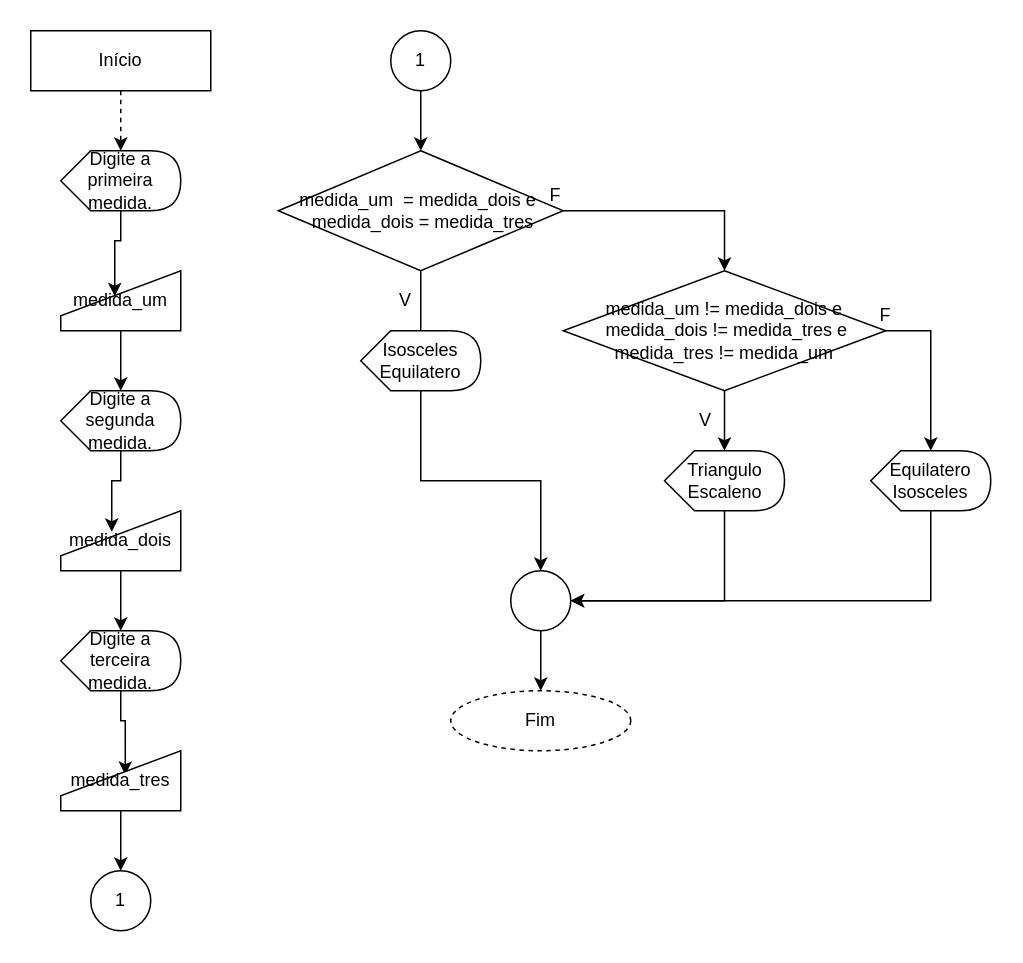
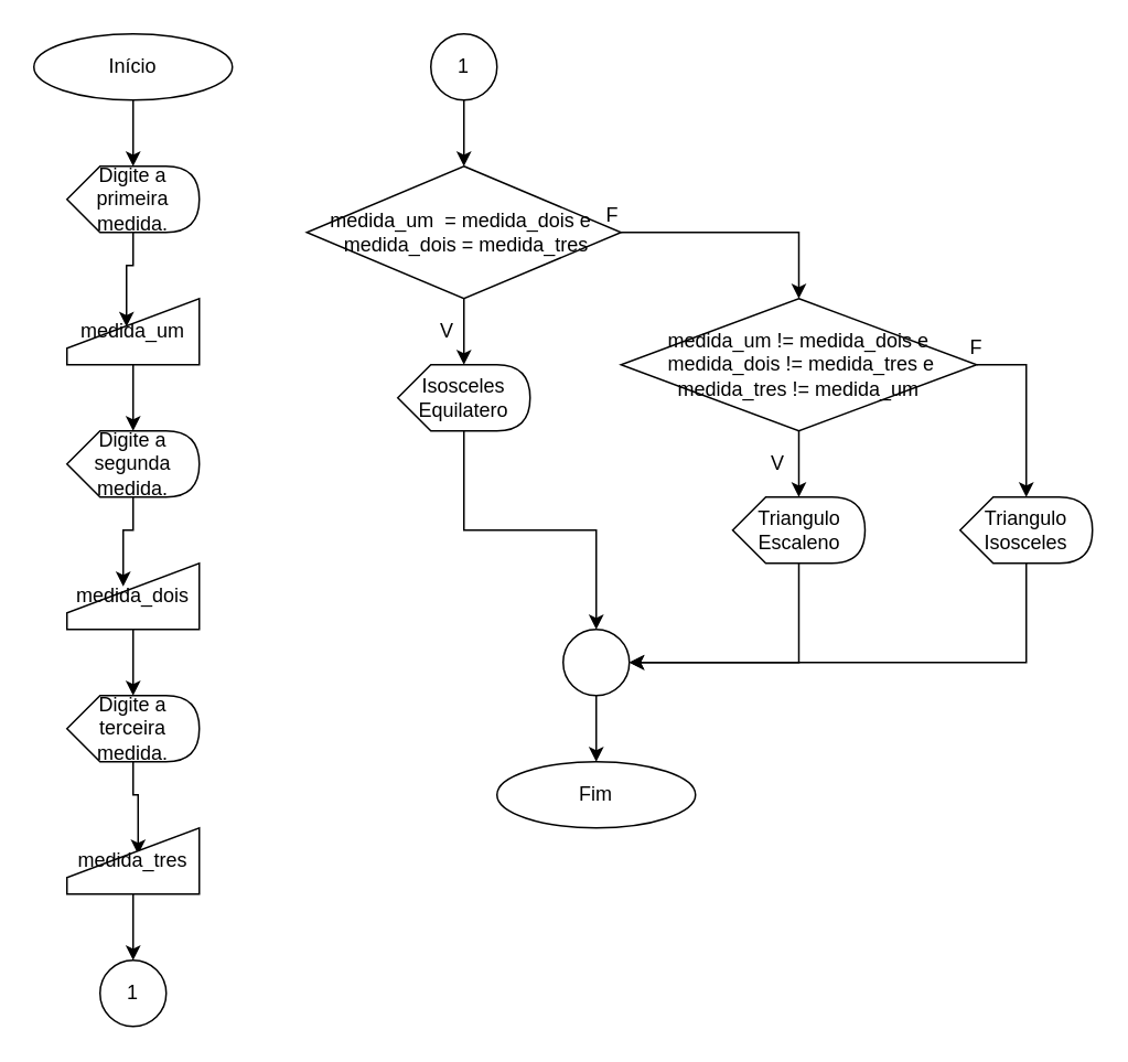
- <mxCell id="3" value="Início" style="whiteSpace=wrap;html=1;rounded=0;" vertex="1" parent="1"><mxGeometry x="20" y="20" width="120" height="40" as="geometry" /></mxCell>
+ <mxCell id="3" value="Início" style="ellipse;whiteSpace=wrap;html=1;" vertex="1" parent="1"><mxGeometry x="20" y="20" width="120" height="40" as="geometry" /></mxCell>
- <mxCell id="2" style="edgeStyle=orthogonalEdgeStyle;rounded=0;orthogonalLoop=1;jettySize=auto;html=1;exitX=0.5;exitY=1;exitDx=0;exitDy=0;dashed=1;" edge="1" parent="1" source="3" target="5"><mxGeometry relative="1" as="geometry" /></mxCell>
+ <mxCell id="2" style="edgeStyle=orthogonalEdgeStyle;rounded=0;orthogonalLoop=1;jettySize=auto;html=1;exitX=0.5;exitY=1;exitDx=0;exitDy=0;" edge="1" parent="1" source="3" target="5"><mxGeometry relative="1" as="geometry" /></mxCell>
- <mxCell id="19" style="edgeStyle=orthogonalEdgeStyle;rounded=0;orthogonalLoop=1;jettySize=auto;html=1;exitX=0.5;exitY=1;exitDx=0;exitDy=0;entryX=0;entryY=0;entryDx=40;entryDy=0;entryPerimeter=0;endArrow=none;" edge="1" parent="1" source="21" target="25"><mxGeometry relative="1" as="geometry" /></mxCell>
+ <mxCell id="19" style="edgeStyle=orthogonalEdgeStyle;rounded=0;orthogonalLoop=1;jettySize=auto;html=1;exitX=0.5;exitY=1;exitDx=0;exitDy=0;entryX=0;entryY=0;entryDx=40;entryDy=0;entryPerimeter=0;" edge="1" parent="1" source="21" target="25"><mxGeometry relative="1" as="geometry" /></mxCell>
- <mxCell id="34" value="Equilatero Isosceles" style="shape=display;whiteSpace=wrap;html=1;" vertex="1" parent="1"><mxGeometry x="580" y="300" width="80" height="40" as="geometry" /></mxCell>
+ <mxCell id="34" value="Triangulo Isosceles" style="shape=display;whiteSpace=wrap;html=1;" vertex="1" parent="1"><mxGeometry x="580" y="300" width="80" height="40" as="geometry" /></mxCell>
- <mxCell id="37" value="Fim" style="ellipse;whiteSpace=wrap;html=1;dashed=1;" vertex="1" parent="1"><mxGeometry x="300" y="460" width="120" height="40" as="geometry" /></mxCell>
+ <mxCell id="37" value="Fim" style="ellipse;whiteSpace=wrap;html=1;" vertex="1" parent="1"><mxGeometry x="300" y="460" width="120" height="40" as="geometry" /></mxCell>
